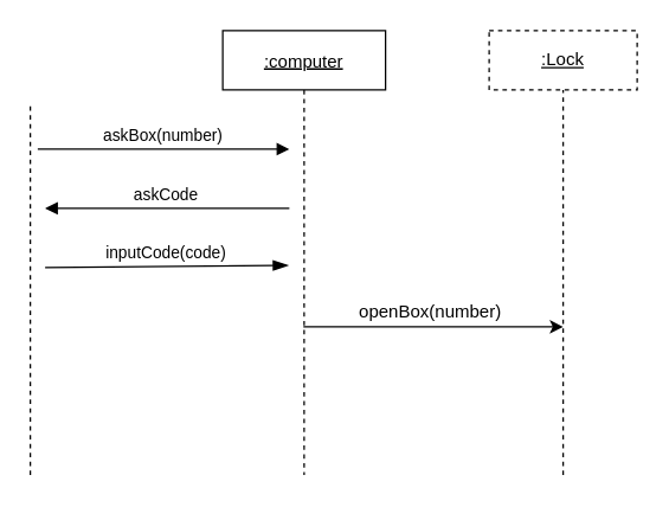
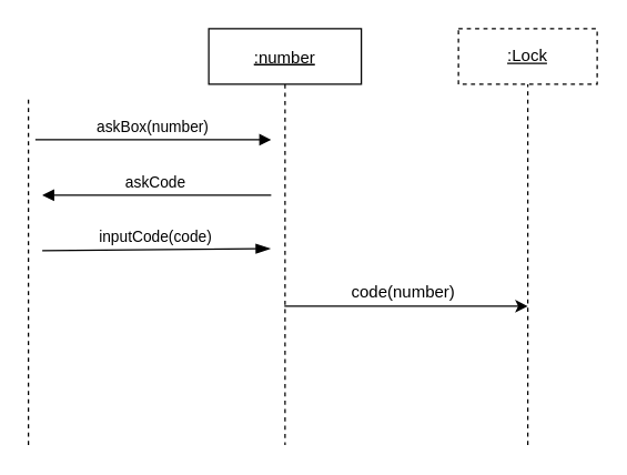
- <mxCell id="2" value=":computer" style="shape=umlLifeline;perimeter=lifelinePerimeter;container=1;collapsible=0;recursiveResize=0;rounded=0;shadow=0;strokeWidth=1;fontStyle=4" parent="1" vertex="1"><mxGeometry x="150" y="20" width="110" height="300" as="geometry" /></mxCell>
+ <mxCell id="2" value=":number" style="shape=umlLifeline;perimeter=lifelinePerimeter;container=1;collapsible=0;recursiveResize=0;rounded=0;shadow=0;strokeWidth=1;fontStyle=4" parent="1" vertex="1"><mxGeometry x="150" y="20" width="110" height="300" as="geometry" /></mxCell>
- <mxCell id="10" value="openBox(number)" style="text;html=1;align=center;verticalAlign=middle;resizable=0;points=[];autosize=1;strokeColor=none;fillColor=none;" vertex="1" parent="1"><mxGeometry x="230" y="195" width="120" height="30" as="geometry" /></mxCell>
+ <mxCell id="10" value="code(number)" style="text;html=1;align=center;verticalAlign=middle;resizable=0;points=[];autosize=1;strokeColor=none;fillColor=none;" vertex="1" parent="1"><mxGeometry x="230" y="195" width="120" height="30" as="geometry" /></mxCell>
